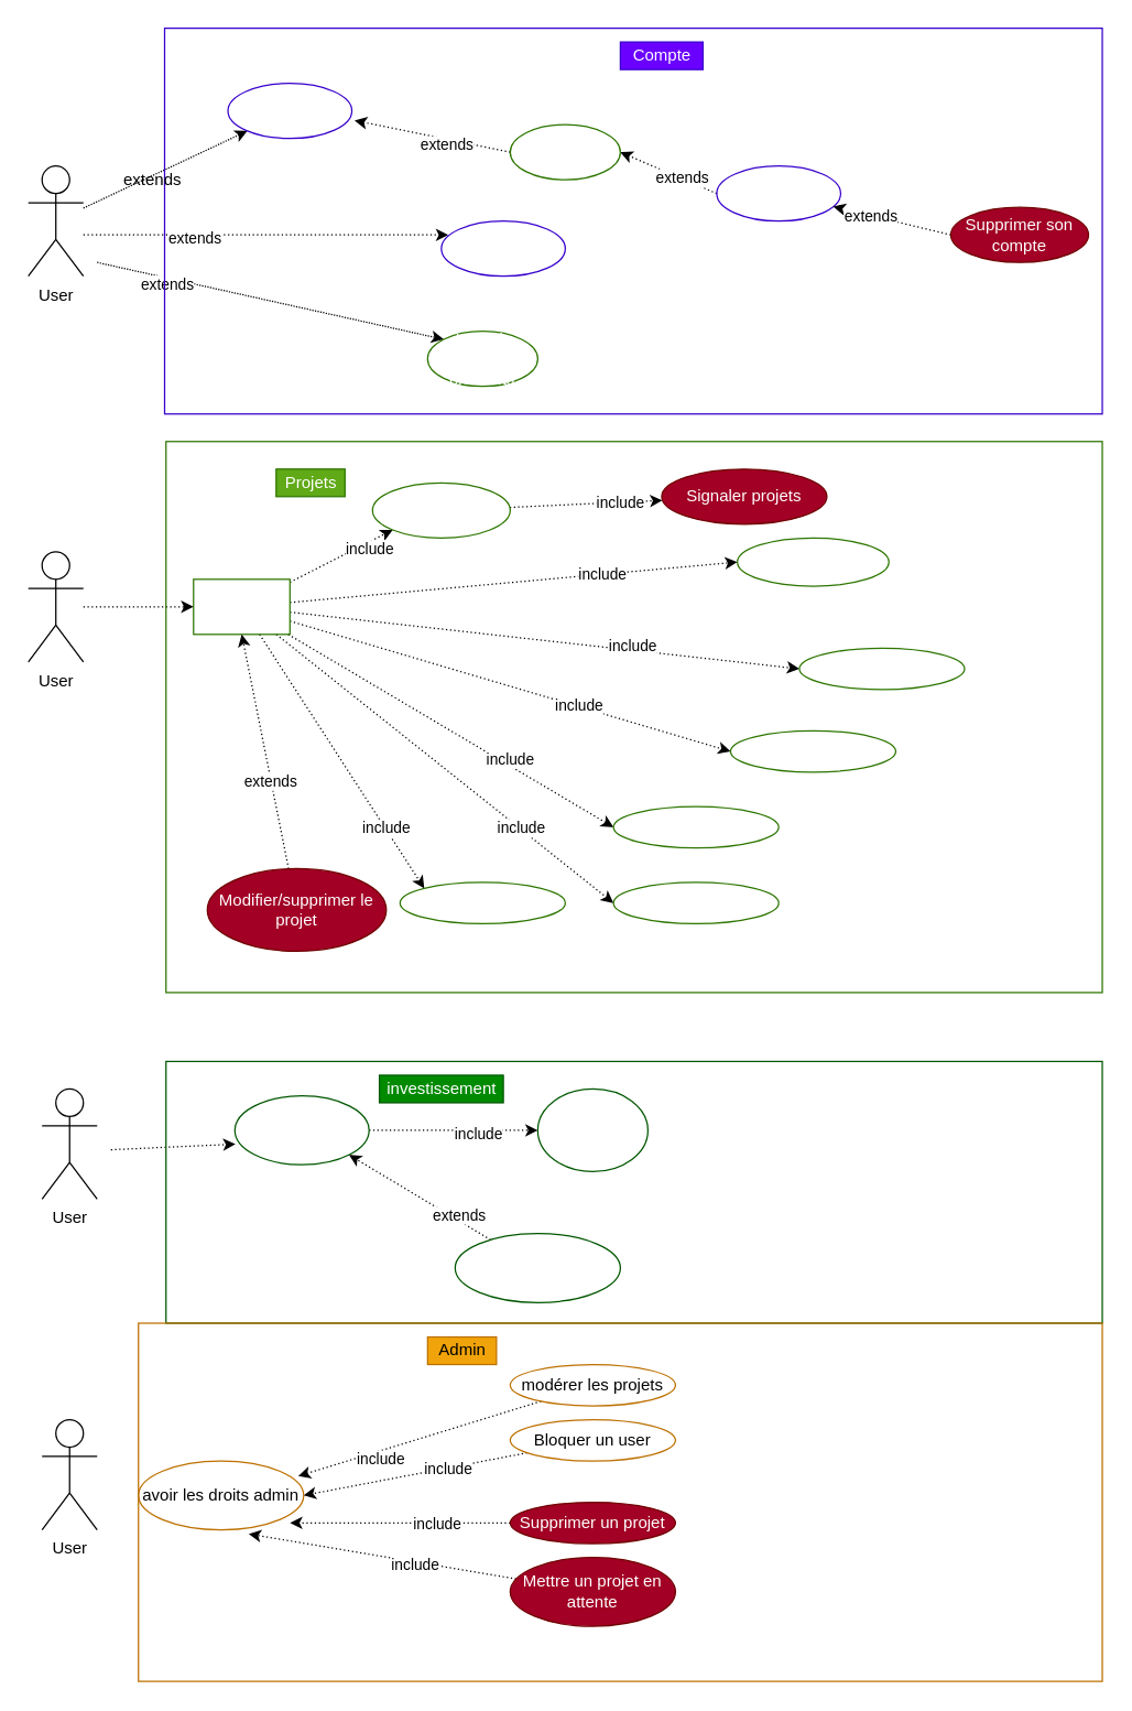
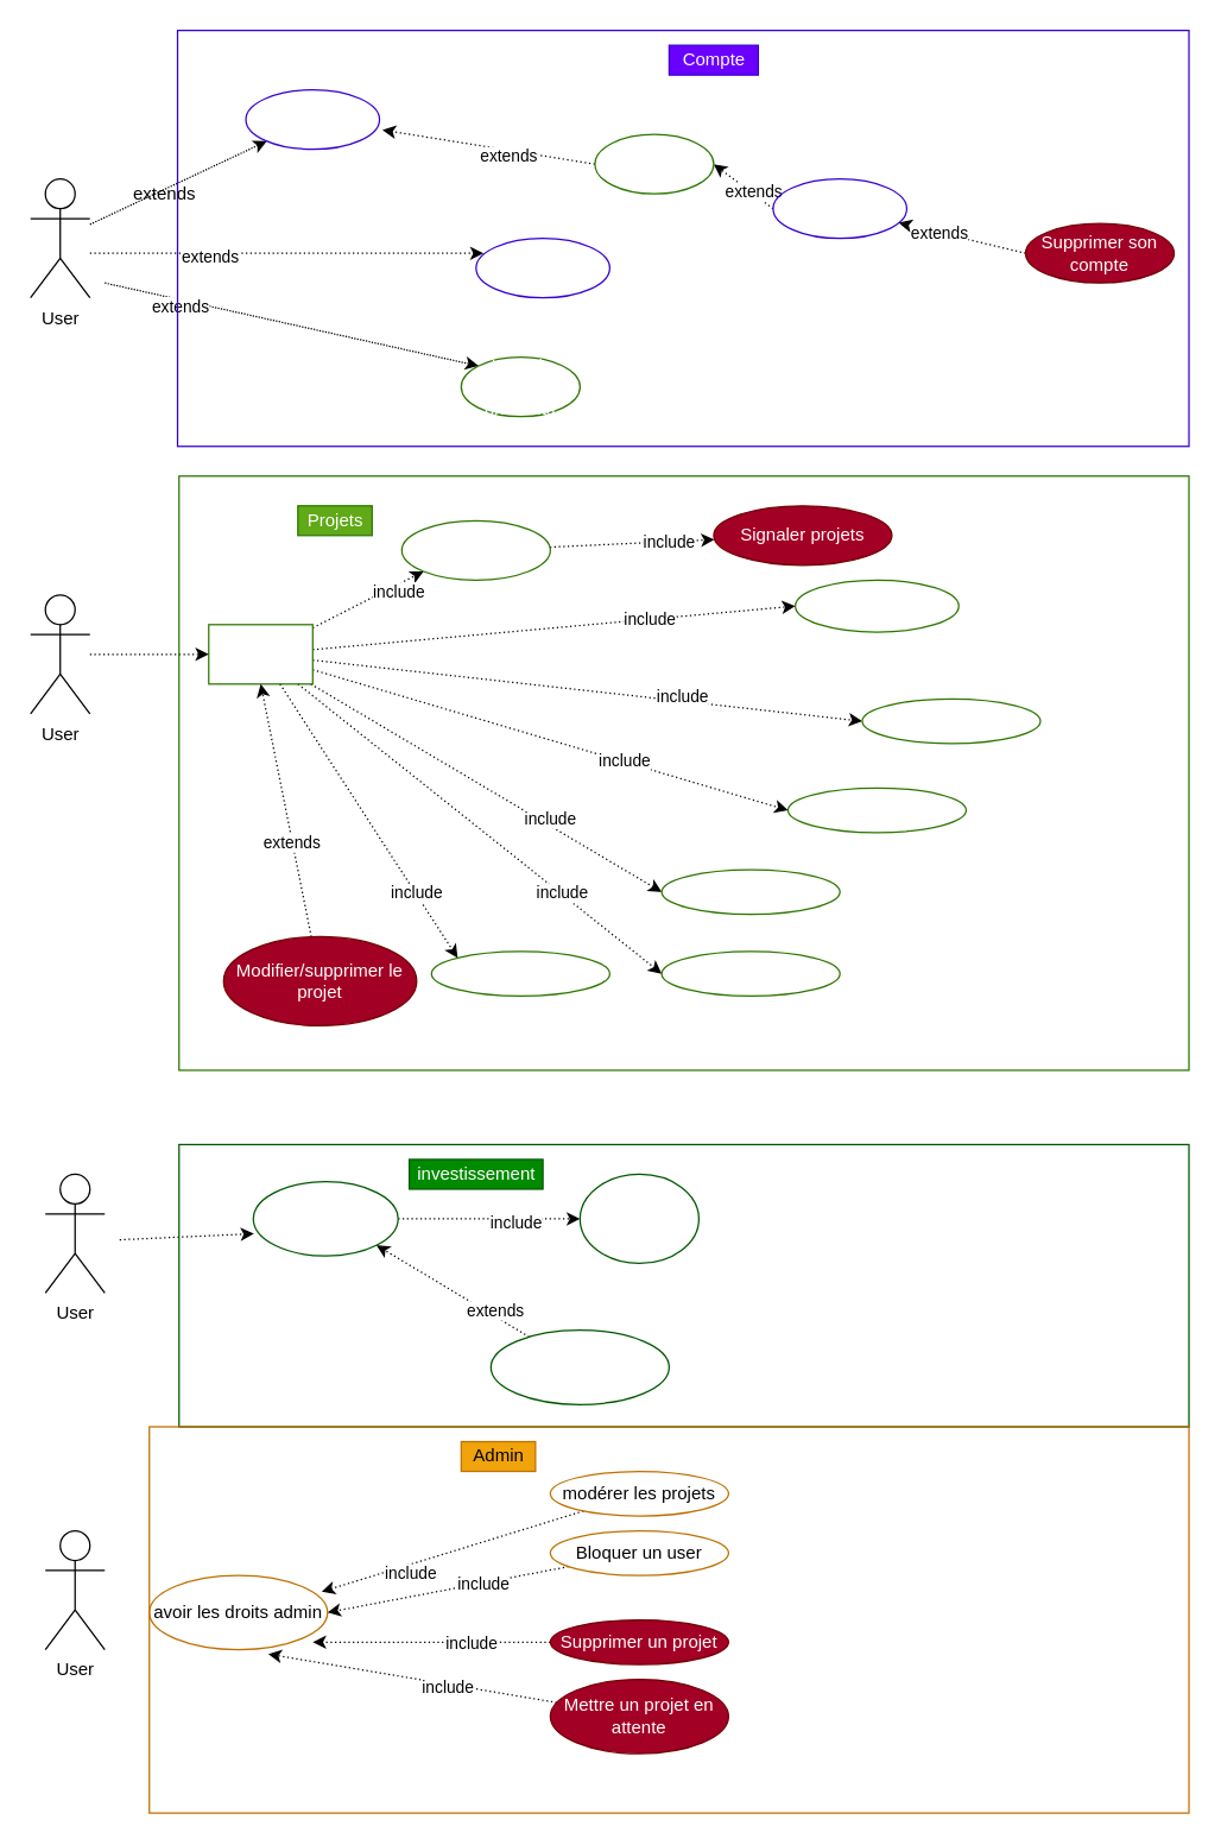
- <mxCell id="36" value="Voir ses projets" style="ellipse;whiteSpace=wrap;html=1;fillColor=none;fontColor=#ffffff;strokeColor=#2D7600;" parent="1" vertex="1"><mxGeometry x="370" y="90" width="80" height="40" as="geometry" /></mxCell>
+ <mxCell id="36" value="Voir ses projets" style="ellipse;whiteSpace=wrap;html=1;fillColor=none;fontColor=#ffffff;strokeColor=#2D7600;" parent="1" vertex="1"><mxGeometry x="400" y="90" width="80" height="40" as="geometry" /></mxCell>
